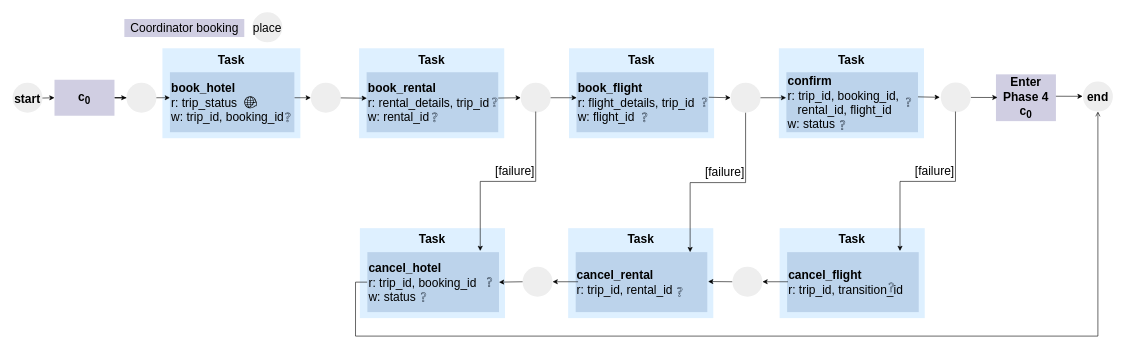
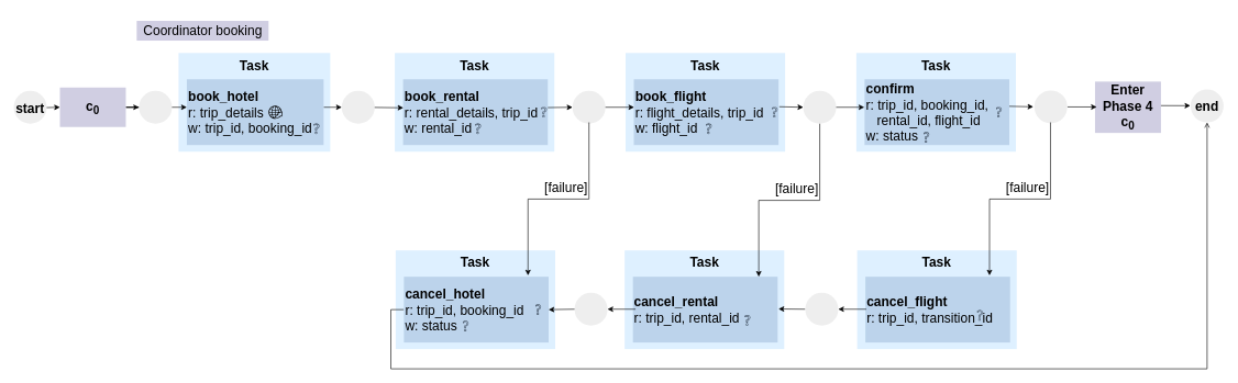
- <mxCell id="13" value="&lt;span style=&quot;font-weight: normal&quot;&gt;place&lt;/span&gt;" style="ellipse;whiteSpace=wrap;html=1;aspect=fixed;fontSize=20;fontStyle=1;fillColor=#eeeeee;strokeColor=none;" parent="1" vertex="1"><mxGeometry x="420" y="20" width="50" height="50" as="geometry" /></mxCell>
- <mxCell id="8" value="&lt;b&gt;book_hotel&lt;br&gt;&lt;/b&gt;r: trip_status&lt;br&gt;w: trip_id, booking_id" style="rounded=0;whiteSpace=wrap;html=1;fontSize=20;align=left;fillColor=#BCD3EB;strokeColor=none;" parent="1" vertex="1"><mxGeometry x="282.5" y="120" width="207.5" height="100" as="geometry" /></mxCell>
+ <mxCell id="8" value="&lt;b&gt;book_hotel&lt;br&gt;&lt;/b&gt;r: trip_details&lt;br&gt;w: trip_id, booking_id" style="rounded=0;whiteSpace=wrap;html=1;fontSize=20;align=left;fillColor=#BCD3EB;strokeColor=none;" parent="1" vertex="1"><mxGeometry x="282.5" y="120" width="207.5" height="100" as="geometry" /></mxCell>
